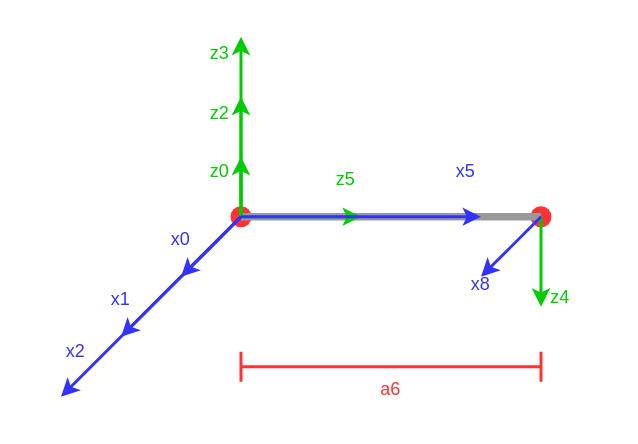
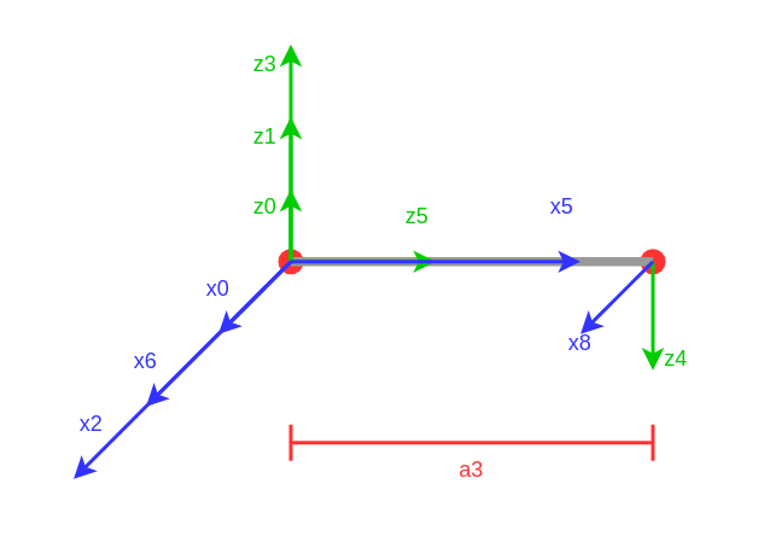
- <mxCell id="9" value="&lt;font color=&quot;#00cc00&quot;&gt;z2&lt;/font&gt;" style="text;strokeColor=none;align=center;fillColor=none;html=1;verticalAlign=middle;whiteSpace=wrap;rounded=0;" parent="1" vertex="1"><mxGeometry x="116" y="60" width="60" height="30" as="geometry" /></mxCell>
+ <mxCell id="9" value="&lt;font color=&quot;#00cc00&quot;&gt;z1&lt;/font&gt;" style="text;strokeColor=none;align=center;fillColor=none;html=1;verticalAlign=middle;whiteSpace=wrap;rounded=0;" parent="1" vertex="1"><mxGeometry x="116" y="60" width="60" height="30" as="geometry" /></mxCell>
- <mxCell id="20" value="&lt;font color=&quot;#3333ff&quot;&gt;x1&lt;/font&gt;" style="text;strokeColor=none;align=center;fillColor=none;html=1;verticalAlign=middle;whiteSpace=wrap;rounded=0;" parent="1" vertex="1"><mxGeometry x="50" y="184" width="60" height="30" as="geometry" /></mxCell>
+ <mxCell id="20" value="&lt;font color=&quot;#3333ff&quot;&gt;x6&lt;/font&gt;" style="text;strokeColor=none;align=center;fillColor=none;html=1;verticalAlign=middle;whiteSpace=wrap;rounded=0;" parent="1" vertex="1"><mxGeometry x="50" y="184" width="60" height="30" as="geometry" /></mxCell>
- <mxCell id="26" value="&lt;font color=&quot;#ff3333&quot;&gt;a6&lt;/font&gt;" style="text;strokeColor=none;align=center;fillColor=none;html=1;verticalAlign=middle;whiteSpace=wrap;rounded=0;" parent="1" vertex="1"><mxGeometry x="230" y="244" width="60" height="30" as="geometry" /></mxCell>
+ <mxCell id="26" value="&lt;font color=&quot;#ff3333&quot;&gt;a3&lt;/font&gt;" style="text;strokeColor=none;align=center;fillColor=none;html=1;verticalAlign=middle;whiteSpace=wrap;rounded=0;" parent="1" vertex="1"><mxGeometry x="230" y="244" width="60" height="30" as="geometry" /></mxCell>
